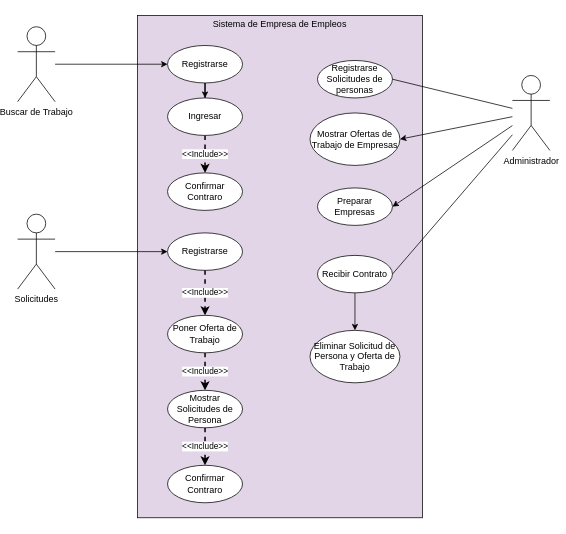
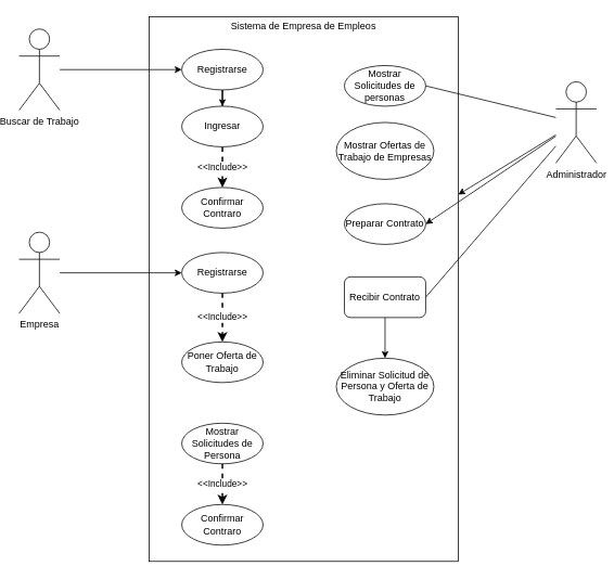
- <mxCell id="8" value="Registrarse Solicitudes de personas" style="ellipse;whiteSpace=wrap;html=1;" vertex="1" parent="1"><mxGeometry x="420" y="80" width="100" height="50" as="geometry" /></mxCell>
+ <mxCell id="8" value="Mostrar Solicitudes de personas" style="ellipse;whiteSpace=wrap;html=1;" vertex="1" parent="1"><mxGeometry x="420" y="80" width="100" height="50" as="geometry" /></mxCell>
- <mxCell id="23" style="edgeStyle=none;rounded=0;orthogonalLoop=1;jettySize=auto;html=1;entryX=1;entryY=0.5;entryDx=0;entryDy=0;strokeWidth=1;" edge="1" parent="1" source="25" target="9"><mxGeometry relative="1" as="geometry" /></mxCell>
+ <mxCell id="23" style="edgeStyle=none;rounded=0;orthogonalLoop=1;jettySize=auto;html=1;strokeWidth=1;" edge="1" parent="1" source="25" target="2"><mxGeometry relative="1" as="geometry" /></mxCell>
- <mxCell id="10" value="Preparar Empresas" style="ellipse;whiteSpace=wrap;html=1;" vertex="1" parent="1"><mxGeometry x="420" y="250" width="100" height="50" as="geometry" /></mxCell>
+ <mxCell id="10" value="Preparar Contrato" style="ellipse;whiteSpace=wrap;html=1;" vertex="1" parent="1"><mxGeometry x="420" y="250" width="100" height="50" as="geometry" /></mxCell>
- <mxCell id="2" value="Sistema de Empresa de Empleos&lt;br&gt;&lt;br&gt;&lt;br&gt;&lt;br&gt;&lt;br&gt;&lt;br&gt;&lt;br&gt;&lt;br&gt;&lt;br&gt;&lt;br&gt;&lt;br&gt;&lt;br&gt;&lt;br&gt;&lt;br&gt;&lt;br&gt;&lt;br&gt;&lt;br&gt;&lt;br&gt;&lt;br&gt;&lt;br&gt;&lt;br&gt;&lt;br&gt;&lt;br&gt;&lt;br&gt;&lt;br&gt;&lt;br&gt;&lt;br&gt;&lt;br&gt;&lt;br&gt;&lt;br&gt;&lt;br&gt;&lt;br&gt;&lt;br&gt;&lt;br&gt;&lt;br&gt;&lt;br&gt;&lt;br&gt;&lt;br&gt;&lt;br&gt;&lt;br&gt;&lt;br&gt;&lt;br&gt;&lt;br&gt;&lt;br&gt;&lt;br&gt;&lt;br&gt;" style="rounded=0;whiteSpace=wrap;html=1;fillColor=#e1d5e7;" vertex="1" parent="1"><mxGeometry x="180" y="20" width="380" height="670" as="geometry" /></mxCell>
+ <mxCell id="2" value="Sistema de Empresa de Empleos&lt;br&gt;&lt;br&gt;&lt;br&gt;&lt;br&gt;&lt;br&gt;&lt;br&gt;&lt;br&gt;&lt;br&gt;&lt;br&gt;&lt;br&gt;&lt;br&gt;&lt;br&gt;&lt;br&gt;&lt;br&gt;&lt;br&gt;&lt;br&gt;&lt;br&gt;&lt;br&gt;&lt;br&gt;&lt;br&gt;&lt;br&gt;&lt;br&gt;&lt;br&gt;&lt;br&gt;&lt;br&gt;&lt;br&gt;&lt;br&gt;&lt;br&gt;&lt;br&gt;&lt;br&gt;&lt;br&gt;&lt;br&gt;&lt;br&gt;&lt;br&gt;&lt;br&gt;&lt;br&gt;&lt;br&gt;&lt;br&gt;&lt;br&gt;&lt;br&gt;&lt;br&gt;&lt;br&gt;&lt;br&gt;&lt;br&gt;&lt;br&gt;&lt;br&gt;" style="rounded=0;whiteSpace=wrap;html=1;" vertex="1" parent="1"><mxGeometry x="180" y="20" width="380" height="670" as="geometry" /></mxCell>
- <mxCell id="12" value="Recibir Contrato" style="ellipse;whiteSpace=wrap;html=1;" vertex="1" parent="1"><mxGeometry x="420" y="340" width="100" height="50" as="geometry" /></mxCell>
+ <mxCell id="12" value="Recibir Contrato" style="whiteSpace=wrap;html=1;rounded=1;" vertex="1" parent="1"><mxGeometry x="420" y="340" width="100" height="50" as="geometry" /></mxCell>
- <mxCell id="29" value="Solicitudes" style="shape=umlActor;verticalLabelPosition=bottom;verticalAlign=top;html=1;outlineConnect=0;" vertex="1" parent="1"><mxGeometry x="20" y="285" width="50" height="100" as="geometry" /></mxCell>
+ <mxCell id="29" value="Empresa" style="shape=umlActor;verticalLabelPosition=bottom;verticalAlign=top;html=1;outlineConnect=0;" vertex="1" parent="1"><mxGeometry x="20" y="285" width="50" height="100" as="geometry" /></mxCell>
- <mxCell id="16" value="&amp;lt;&amp;lt;Include&amp;gt;&amp;gt;" style="edgeStyle=orthogonalEdgeStyle;rounded=0;orthogonalLoop=1;jettySize=auto;html=1;exitX=0.5;exitY=1;exitDx=0;exitDy=0;entryX=0.5;entryY=0;entryDx=0;entryDy=0;strokeWidth=2;dashed=1;" edge="1" parent="1" source="17" target="19"><mxGeometry relative="1" as="geometry" /></mxCell>
